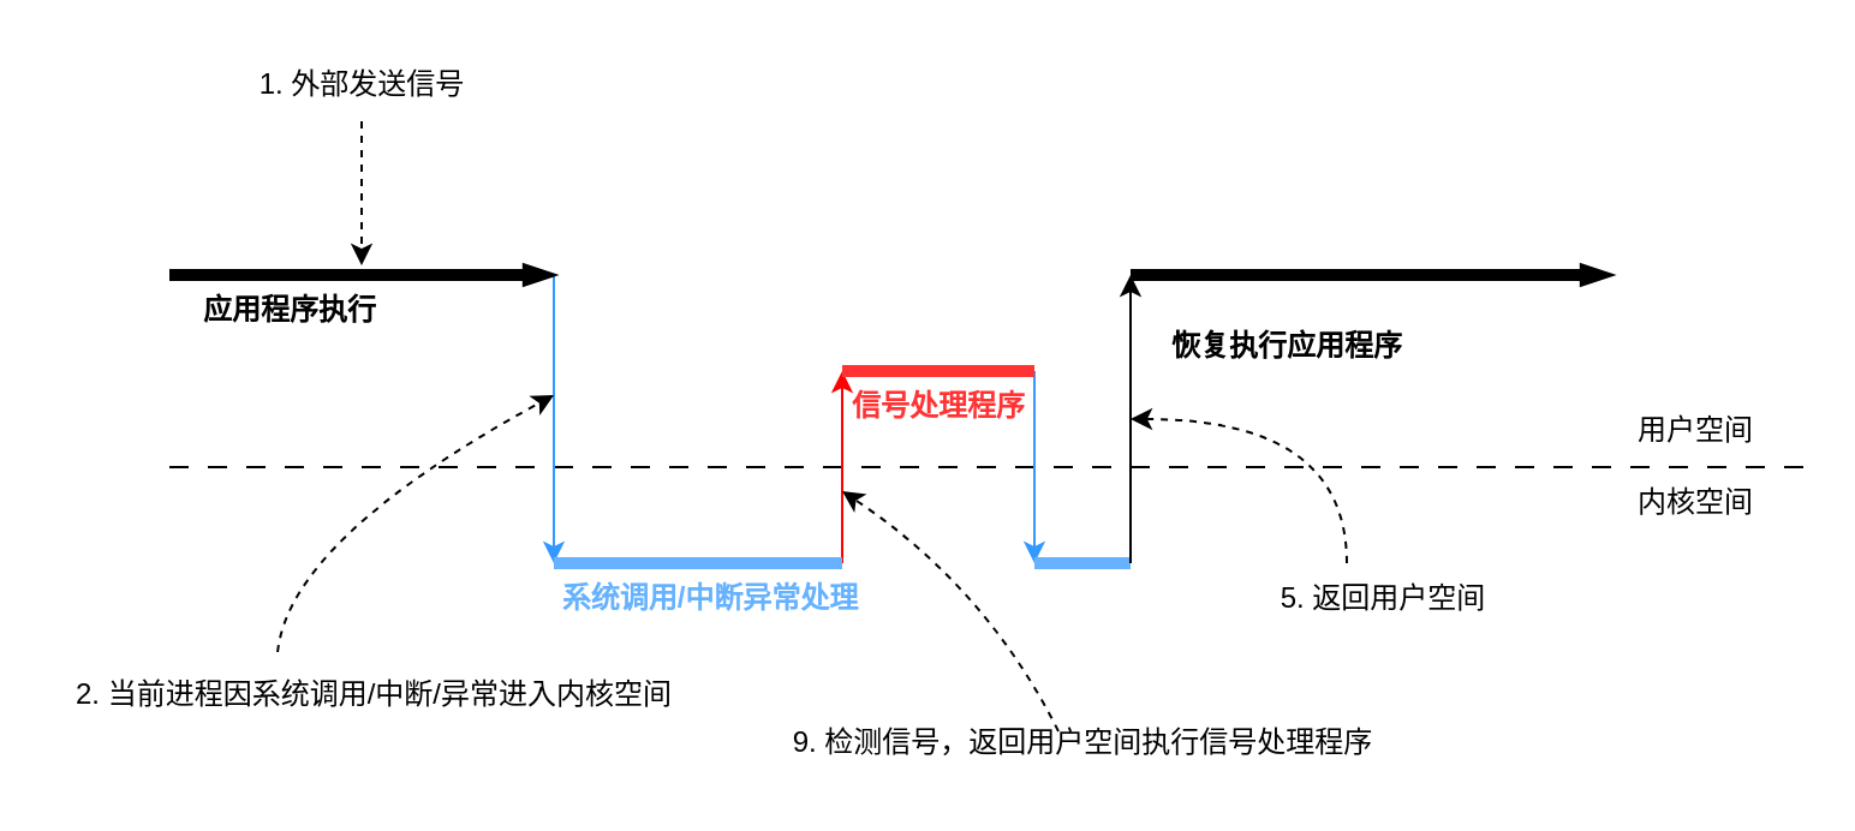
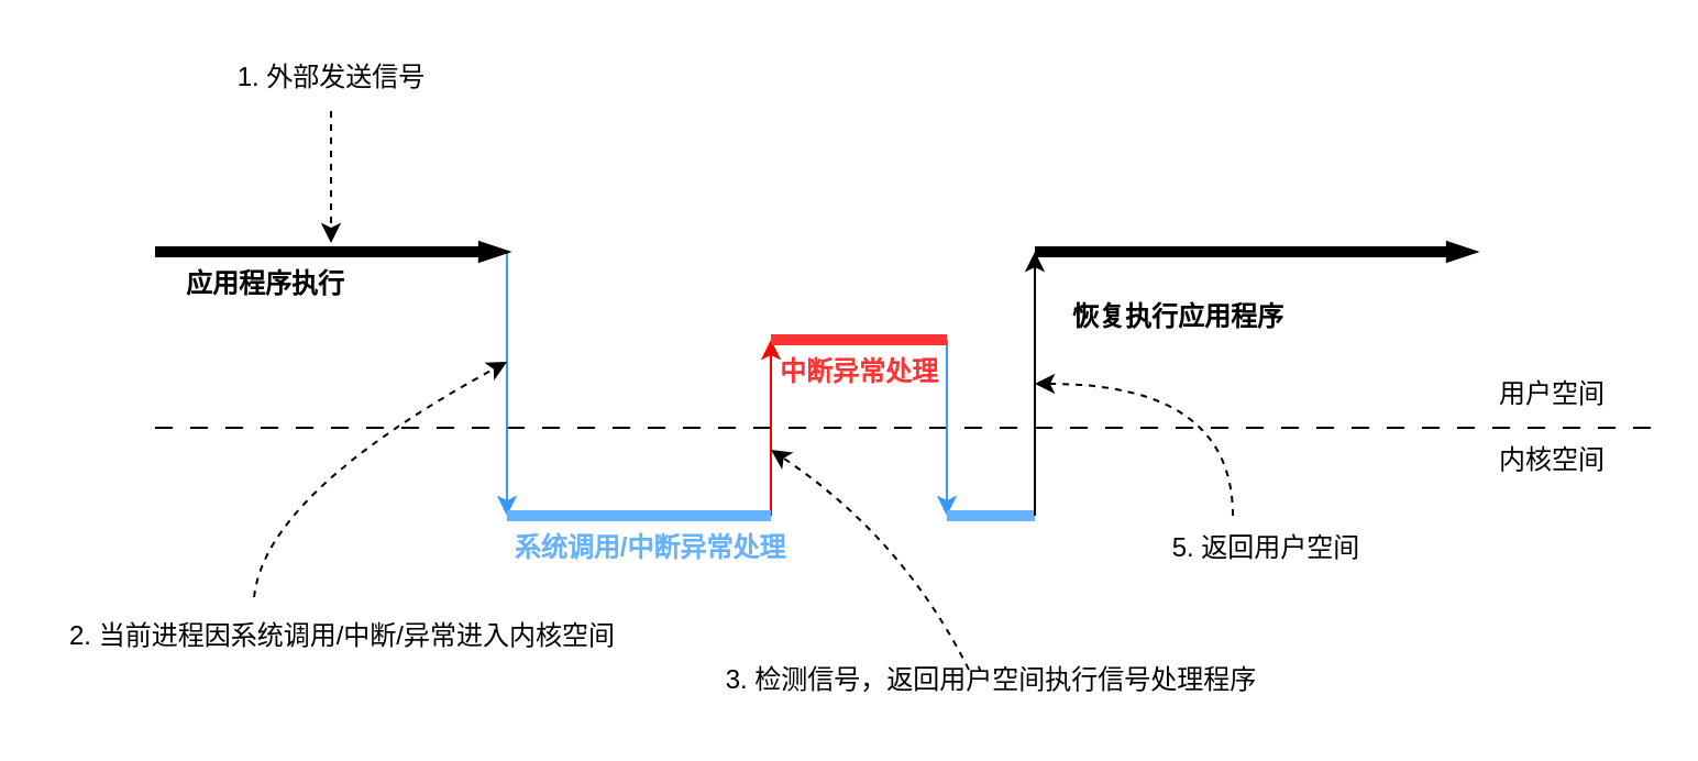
- <mxCell id="17" value="信号处理程序" style="text;html=1;align=center;verticalAlign=middle;resizable=0;points=[];autosize=1;strokeColor=none;fillColor=none;fontStyle=1;fontColor=#FF3333;" vertex="1" parent="1"><mxGeometry x="340" y="154" width="100" height="30" as="geometry" /></mxCell>
+ <mxCell id="17" value="中断异常处理" style="text;html=1;align=center;verticalAlign=middle;resizable=0;points=[];autosize=1;strokeColor=none;fillColor=none;fontStyle=1;fontColor=#FF3333;" vertex="1" parent="1"><mxGeometry x="340" y="154" width="100" height="30" as="geometry" /></mxCell>
- <mxCell id="22" value="9. 检测信号，返回用户空间执行信号处理程序" style="text;html=1;align=center;verticalAlign=middle;resizable=0;points=[];autosize=1;strokeColor=none;fillColor=none;" vertex="1" parent="1"><mxGeometry x="320" y="294" width="260" height="30" as="geometry" /></mxCell>
+ <mxCell id="22" value="3. 检测信号，返回用户空间执行信号处理程序" style="text;html=1;align=center;verticalAlign=middle;resizable=0;points=[];autosize=1;strokeColor=none;fillColor=none;" vertex="1" parent="1"><mxGeometry x="320" y="294" width="260" height="30" as="geometry" /></mxCell>
